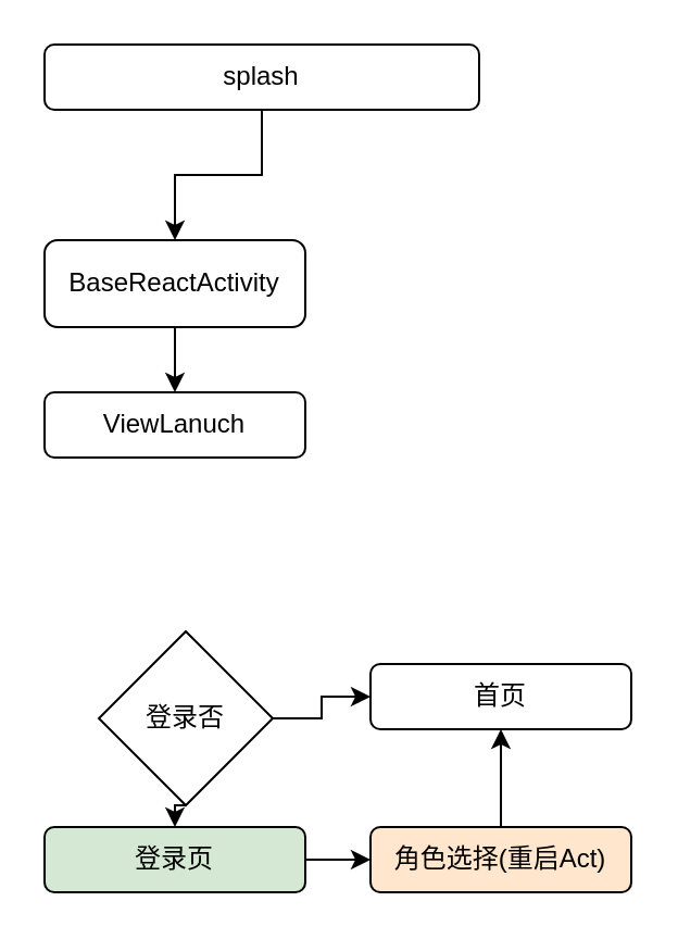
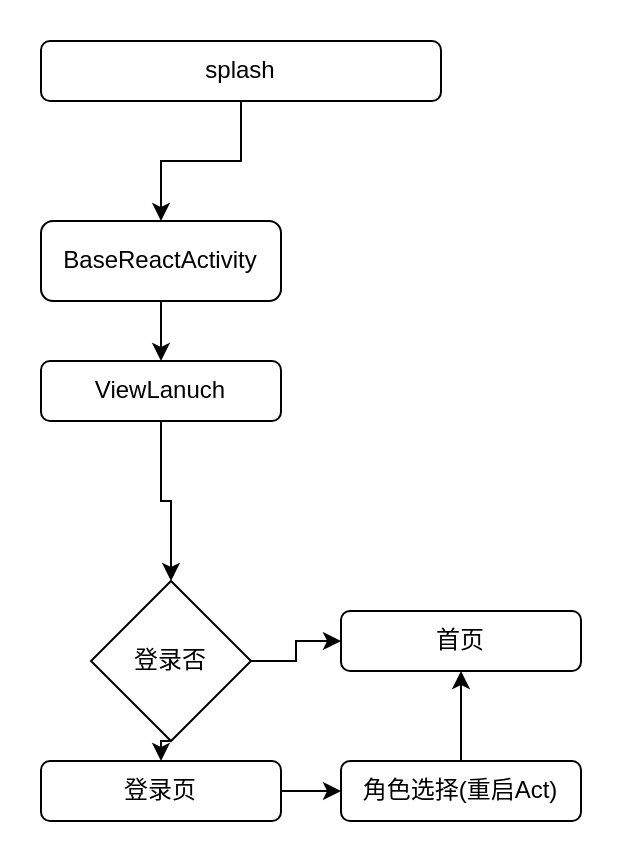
+ <mxCell id="6" value="" style="edgeStyle=orthogonalEdgeStyle;rounded=0;orthogonalLoop=1;jettySize=auto;html=1;" edge="1" parent="1" source="7" target="10"><mxGeometry relative="1" as="geometry" /></mxCell>
- <mxCell id="12" value="登录页" style="rounded=1;whiteSpace=wrap;html=1;fontSize=12;glass=0;strokeWidth=1;shadow=0;fillColor=#d5e8d4;" vertex="1" parent="1"><mxGeometry x="20" y="380" width="120" height="30" as="geometry" /></mxCell>
+ <mxCell id="12" value="登录页" style="rounded=1;whiteSpace=wrap;html=1;fontSize=12;glass=0;strokeWidth=1;shadow=0;" vertex="1" parent="1"><mxGeometry x="20" y="380" width="120" height="30" as="geometry" /></mxCell>
- <mxCell id="15" value="角色选择(重启Act)" style="rounded=1;whiteSpace=wrap;html=1;fontSize=12;glass=0;strokeWidth=1;shadow=0;fillColor=#ffe6cc;" vertex="1" parent="1"><mxGeometry x="170" y="380" width="120" height="30" as="geometry" /></mxCell>
+ <mxCell id="15" value="角色选择(重启Act)" style="rounded=1;whiteSpace=wrap;html=1;fontSize=12;glass=0;strokeWidth=1;shadow=0;" vertex="1" parent="1"><mxGeometry x="170" y="380" width="120" height="30" as="geometry" /></mxCell>
